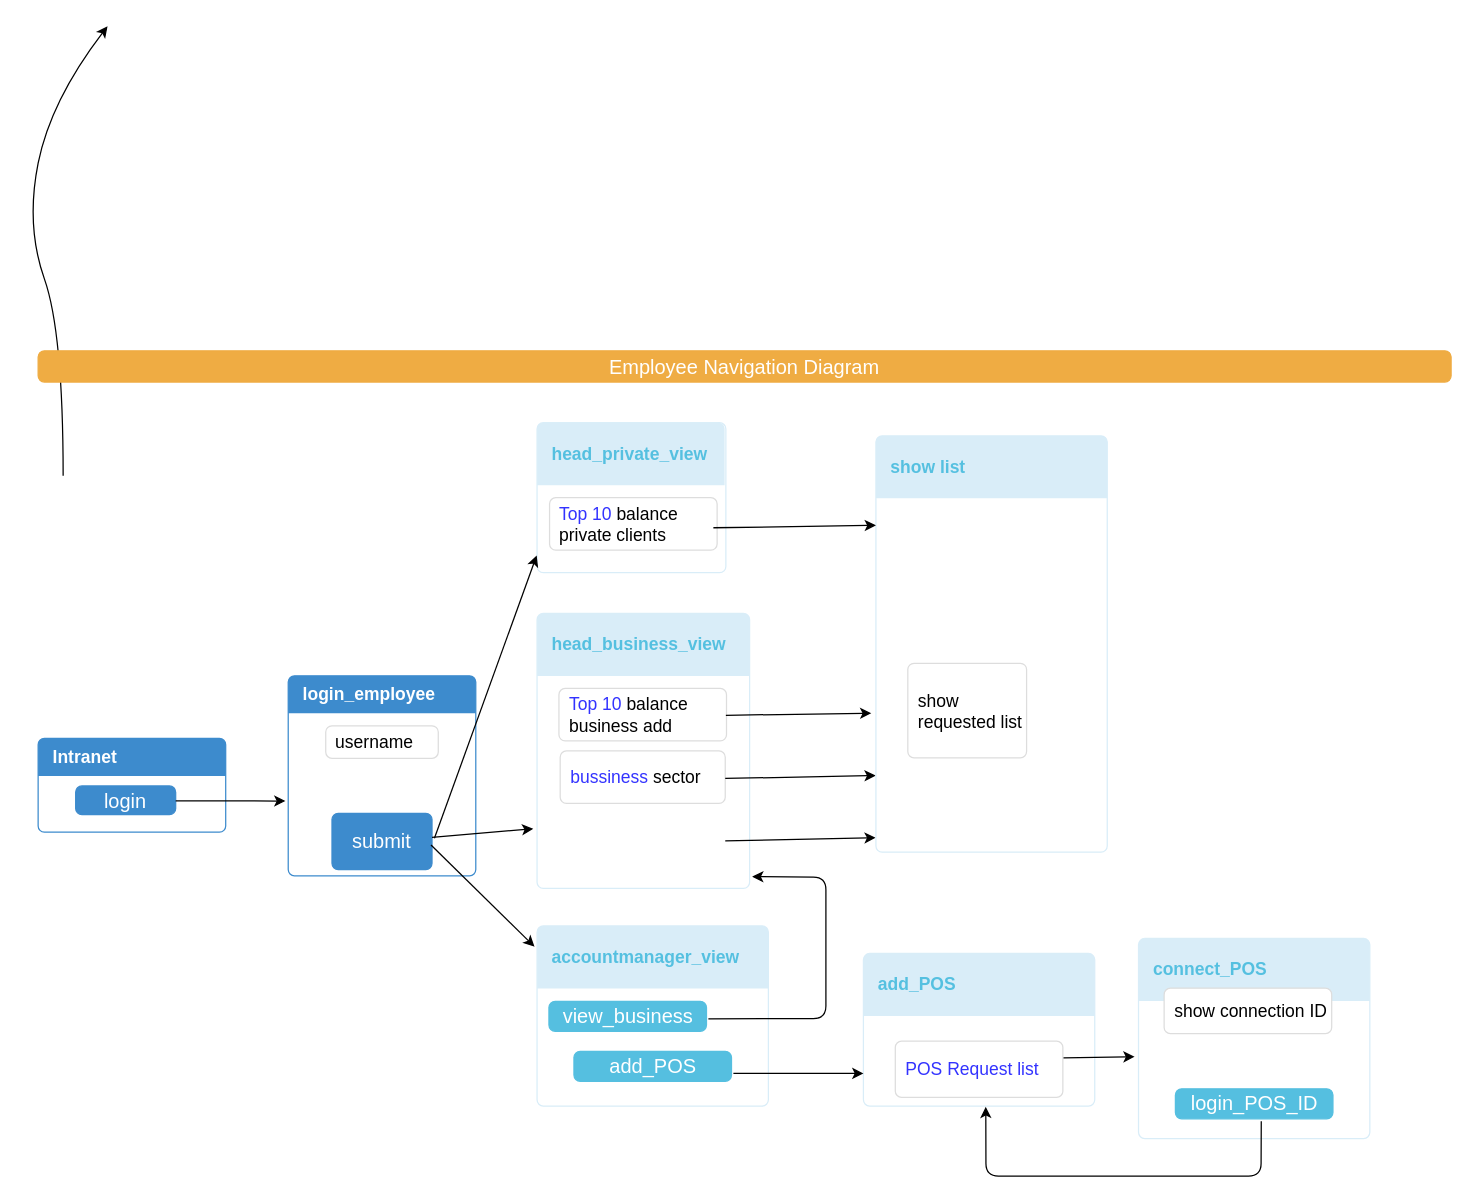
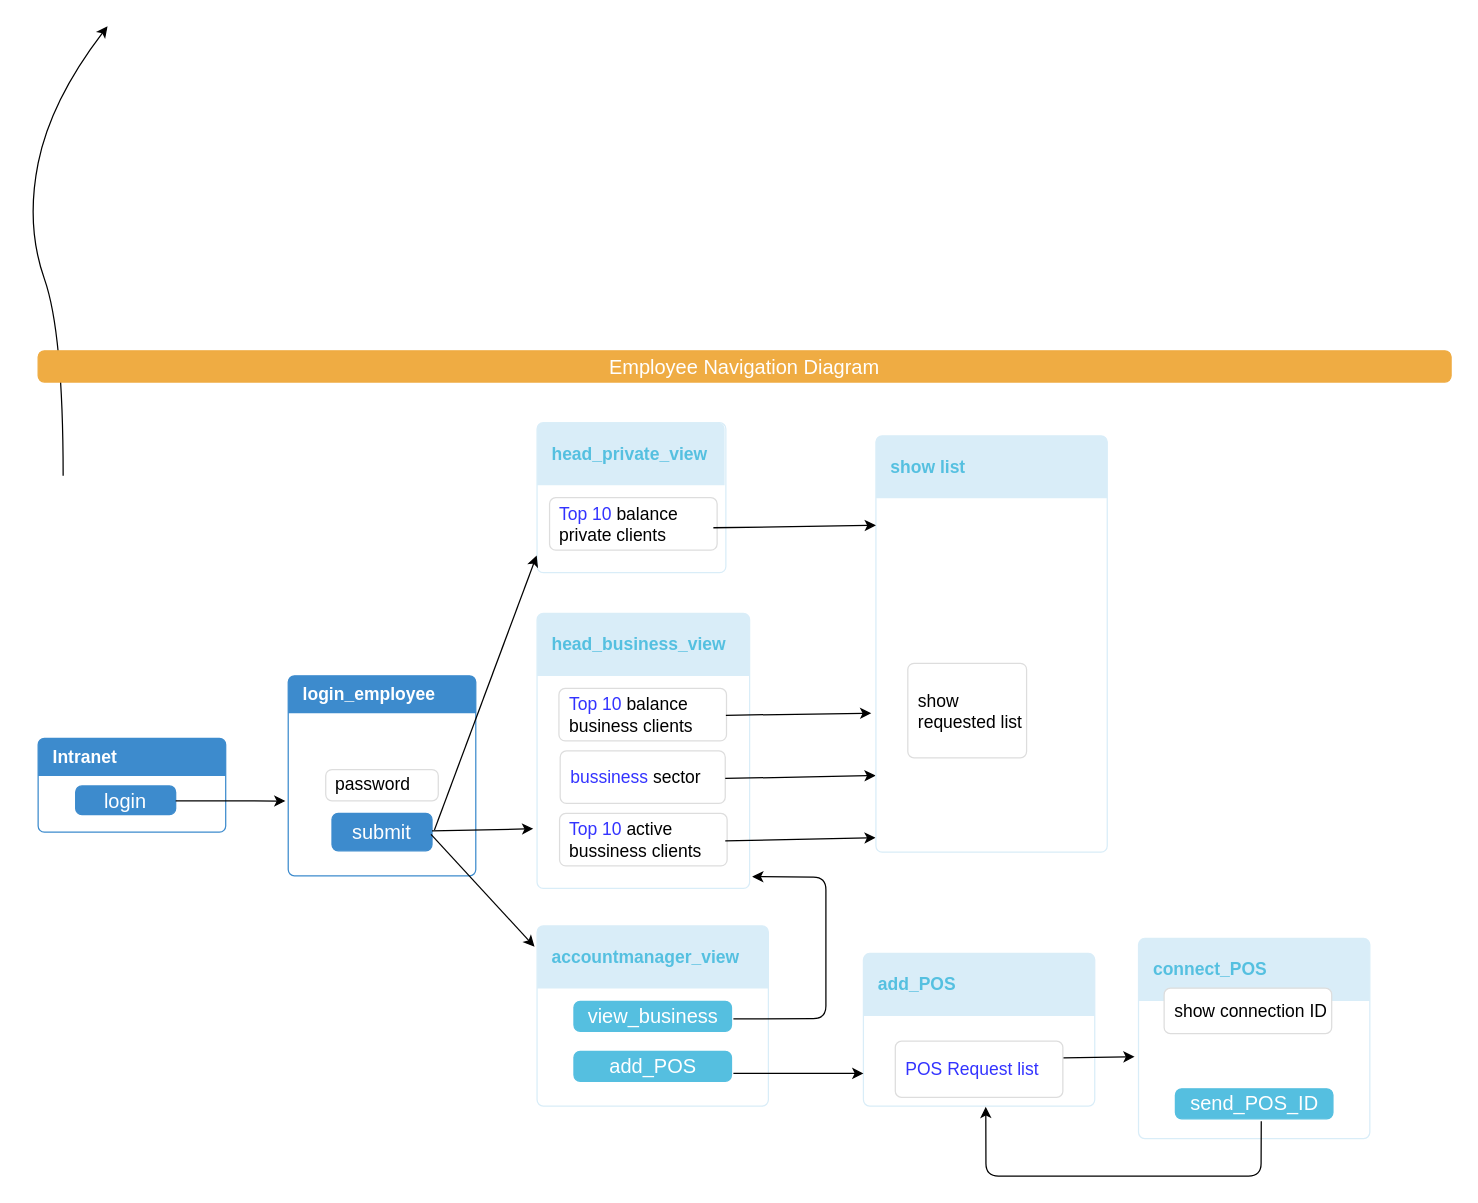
- <mxCell id="14" value="&lt;font style=&quot;font-size: 14px&quot; color=&quot;#3333ff&quot;&gt;Top 10 &lt;/font&gt;&lt;font style=&quot;font-size: 14px&quot;&gt;balance business add&lt;/font&gt;" style="html=1;shadow=0;dashed=0;shape=mxgraph.bootstrap.rrect;rSize=5;fillColor=#ffffff;strokeColor=#dddddd;fontSize=10;align=left;spacingLeft=6;whiteSpace=wrap;" parent="12" vertex="1"><mxGeometry x="17.5" y="60" width="134" height="42" as="geometry" /></mxCell>
+ <mxCell id="14" value="&lt;font style=&quot;font-size: 14px&quot; color=&quot;#3333ff&quot;&gt;Top 10 &lt;/font&gt;&lt;font style=&quot;font-size: 14px&quot;&gt;balance business clients&lt;/font&gt;" style="html=1;shadow=0;dashed=0;shape=mxgraph.bootstrap.rrect;rSize=5;fillColor=#ffffff;strokeColor=#dddddd;fontSize=10;align=left;spacingLeft=6;whiteSpace=wrap;" parent="12" vertex="1"><mxGeometry x="17.5" y="60" width="134" height="42" as="geometry" /></mxCell>
- <mxCell id="10" value="&lt;font style=&quot;font-size: 14px&quot;&gt;username&lt;/font&gt;" style="html=1;shadow=0;dashed=0;shape=mxgraph.bootstrap.rrect;rSize=5;fillColor=#ffffff;strokeColor=#dddddd;fontSize=10;align=left;spacingLeft=6;whiteSpace=wrap;" parent="7" vertex="1"><mxGeometry x="30" y="40" width="90" height="26" as="geometry" /></mxCell>
+ <mxCell id="11" value="password" style="html=1;shadow=0;dashed=0;shape=mxgraph.bootstrap.rrect;rSize=5;fillColor=#ffffff;strokeColor=#dddddd;fontSize=14;align=left;spacingLeft=6;whiteSpace=wrap;" parent="7" vertex="1"><mxGeometry x="30" y="75" width="90" height="25" as="geometry" /></mxCell>
+ <mxCell id="15" value="&lt;font style=&quot;font-size: 14px&quot; color=&quot;#3333ff&quot;&gt;Top 10 &lt;/font&gt;&lt;font style=&quot;font-size: 14px&quot;&gt;active bussiness clients&lt;/font&gt;" style="html=1;shadow=0;dashed=0;shape=mxgraph.bootstrap.rrect;rSize=5;fillColor=#ffffff;strokeColor=#dddddd;fontSize=10;align=left;spacingLeft=6;whiteSpace=wrap;" parent="12" vertex="1"><mxGeometry x="18" y="160" width="134" height="42" as="geometry" /></mxCell>
- <mxCell id="9" value="submit" style="html=1;shadow=0;dashed=0;shape=mxgraph.bootstrap.rrect;rSize=5;fillColor=#3D8BCD;align=center;strokeColor=#3D8BCD;fontColor=#ffffff;fontSize=16;whiteSpace=wrap;" parent="7" vertex="1"><mxGeometry x="35" y="110" width="80" height="45" as="geometry" /></mxCell>
+ <mxCell id="9" value="submit" style="html=1;shadow=0;dashed=0;shape=mxgraph.bootstrap.rrect;rSize=5;fillColor=#3D8BCD;align=center;strokeColor=#3D8BCD;fontColor=#ffffff;fontSize=16;whiteSpace=wrap;" parent="7" vertex="1"><mxGeometry x="35" y="110" width="80" height="30" as="geometry" /></mxCell>
- <mxCell id="22" value="view_business" style="html=1;shadow=0;dashed=0;shape=mxgraph.bootstrap.rrect;rSize=5;fillColor=#55BFE0;align=center;strokeColor=#55BFE0;fontColor=#ffffff;fontSize=16;whiteSpace=wrap;" parent="19" vertex="1"><mxGeometry x="9.5" y="60.2" width="126" height="24" as="geometry" /></mxCell>
+ <mxCell id="22" value="view_business" style="html=1;shadow=0;dashed=0;shape=mxgraph.bootstrap.rrect;rSize=5;fillColor=#55BFE0;align=center;strokeColor=#55BFE0;fontColor=#ffffff;fontSize=16;whiteSpace=wrap;" parent="19" vertex="1"><mxGeometry x="29.5" y="60.2" width="126" height="24" as="geometry" /></mxCell>
- <mxCell id="39" value="login_POS_ID" style="html=1;shadow=0;dashed=0;shape=mxgraph.bootstrap.rrect;rSize=5;fillColor=#55BFE0;align=center;strokeColor=#55BFE0;fontColor=#ffffff;fontSize=16;whiteSpace=wrap;" vertex="1" parent="36"><mxGeometry x="29.5" y="120.2" width="126" height="24" as="geometry" /></mxCell>
+ <mxCell id="39" value="send_POS_ID" style="html=1;shadow=0;dashed=0;shape=mxgraph.bootstrap.rrect;rSize=5;fillColor=#55BFE0;align=center;strokeColor=#55BFE0;fontColor=#ffffff;fontSize=16;whiteSpace=wrap;" vertex="1" parent="36"><mxGeometry x="29.5" y="120.2" width="126" height="24" as="geometry" /></mxCell>
